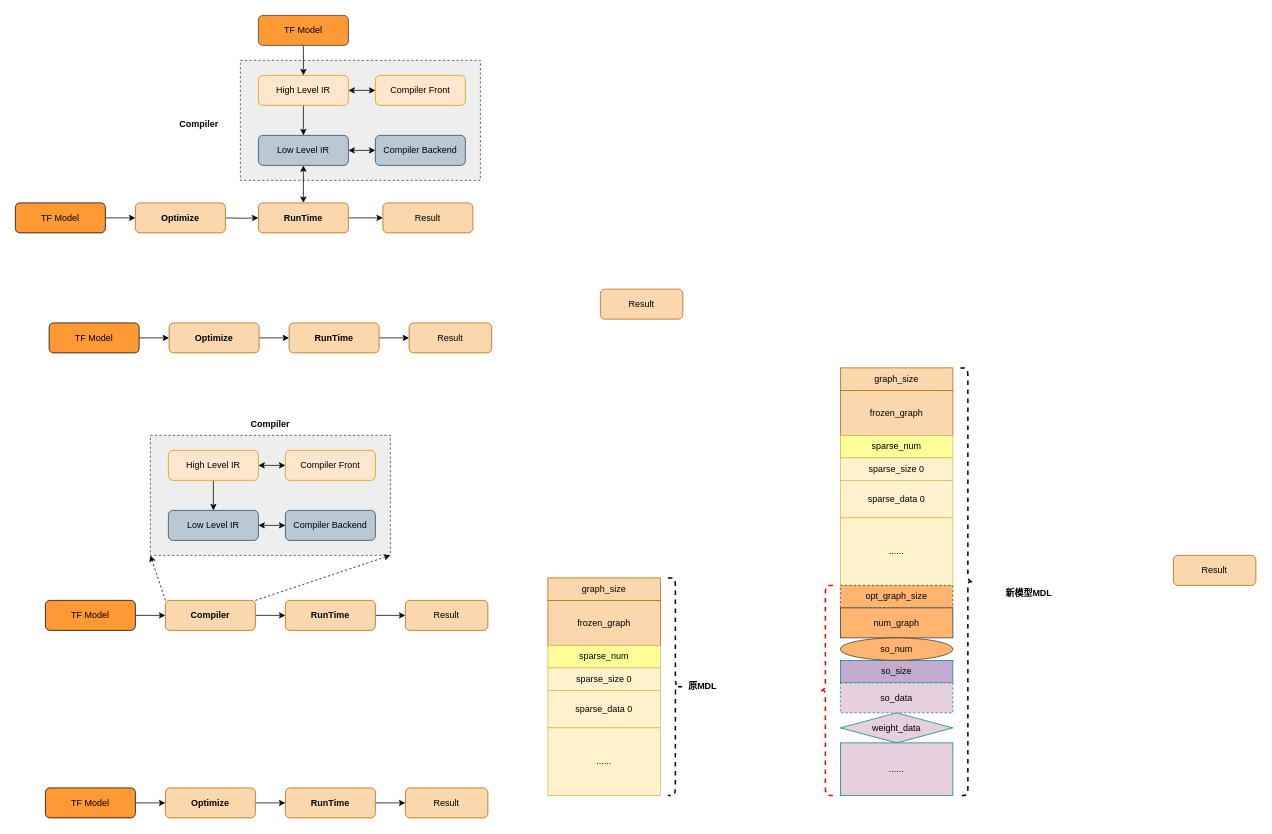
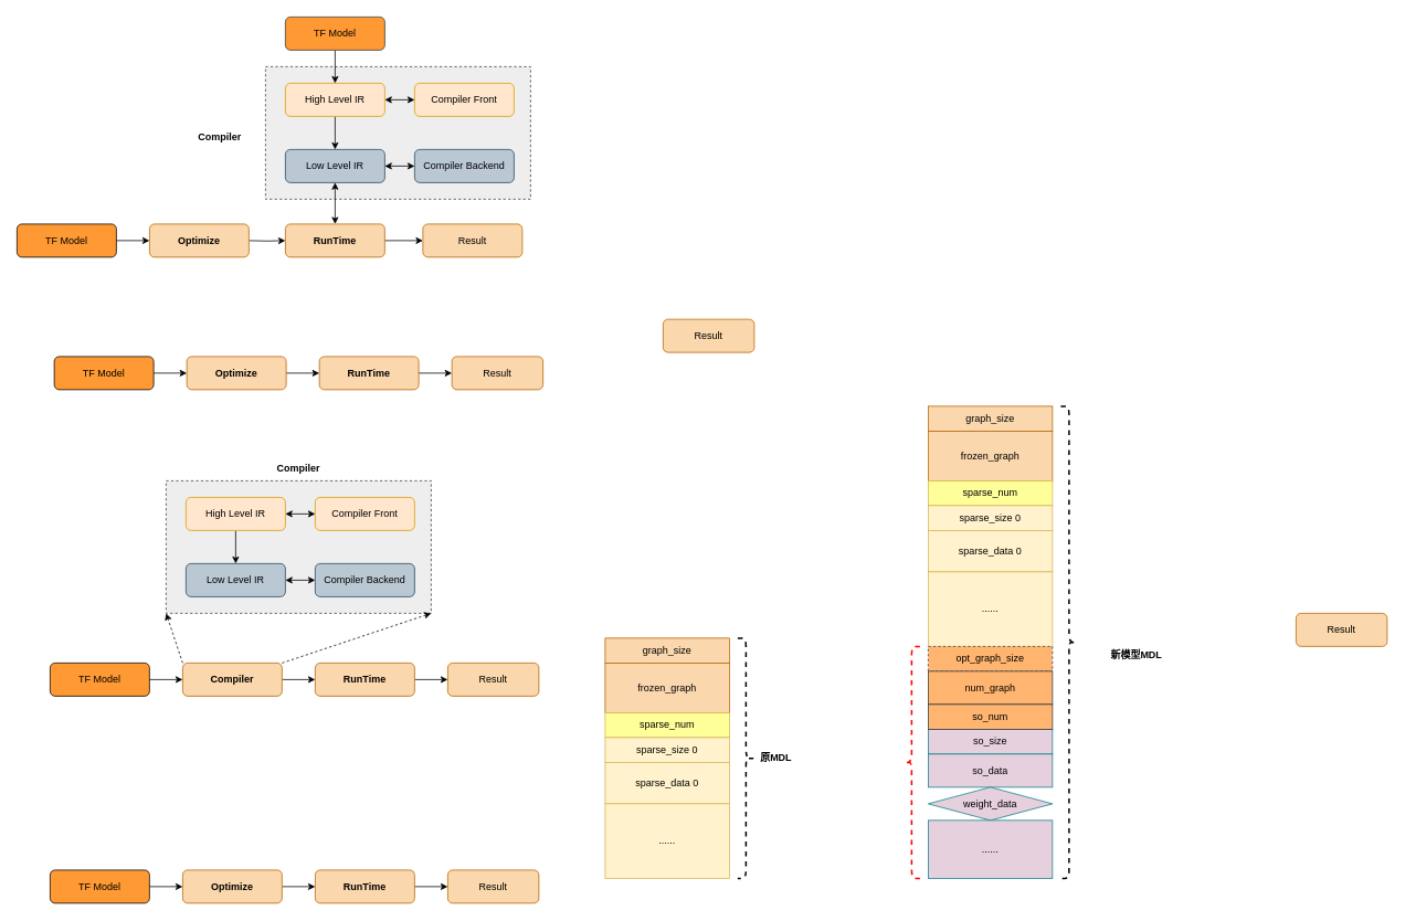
- <mxCell id="72" value="so_num" style="ellipse;whiteSpace=wrap;html=1;fontSize=12;glass=0;strokeWidth=1;shadow=0;fillColor=#FFB570;strokeColor=#36393d;" parent="1" vertex="1"><mxGeometry x="1120" y="850" width="150" height="30" as="geometry" /></mxCell>
+ <mxCell id="72" value="so_num" style="rounded=0;whiteSpace=wrap;html=1;fontSize=12;glass=0;strokeWidth=1;shadow=0;fillColor=#FFB570;strokeColor=#36393d;" parent="1" vertex="1"><mxGeometry x="1120" y="850" width="150" height="30" as="geometry" /></mxCell>
- <mxCell id="68" value="so_size" style="rounded=0;whiteSpace=wrap;html=1;fontSize=12;glass=0;strokeWidth=1;shadow=0;fillColor=#C3ABD0;strokeColor=#0e8088;" parent="1" vertex="1"><mxGeometry x="1120" y="880" width="150" height="30" as="geometry" /></mxCell>
+ <mxCell id="68" value="so_size" style="rounded=0;whiteSpace=wrap;html=1;fontSize=12;glass=0;strokeWidth=1;shadow=0;fillColor=#e6d0de;strokeColor=#0e8088;" parent="1" vertex="1"><mxGeometry x="1120" y="880" width="150" height="30" as="geometry" /></mxCell>
- <mxCell id="69" value="so_data" style="rounded=0;whiteSpace=wrap;html=1;fontSize=12;glass=0;strokeWidth=1;shadow=0;fillColor=#E6D0DE;strokeColor=#0e8088;dashed=1;" parent="1" vertex="1"><mxGeometry x="1120" y="910" width="150" height="40" as="geometry" /></mxCell>
+ <mxCell id="69" value="so_data" style="rounded=0;whiteSpace=wrap;html=1;fontSize=12;glass=0;strokeWidth=1;shadow=0;fillColor=#E6D0DE;strokeColor=#0e8088;" parent="1" vertex="1"><mxGeometry x="1120" y="910" width="150" height="40" as="geometry" /></mxCell>
